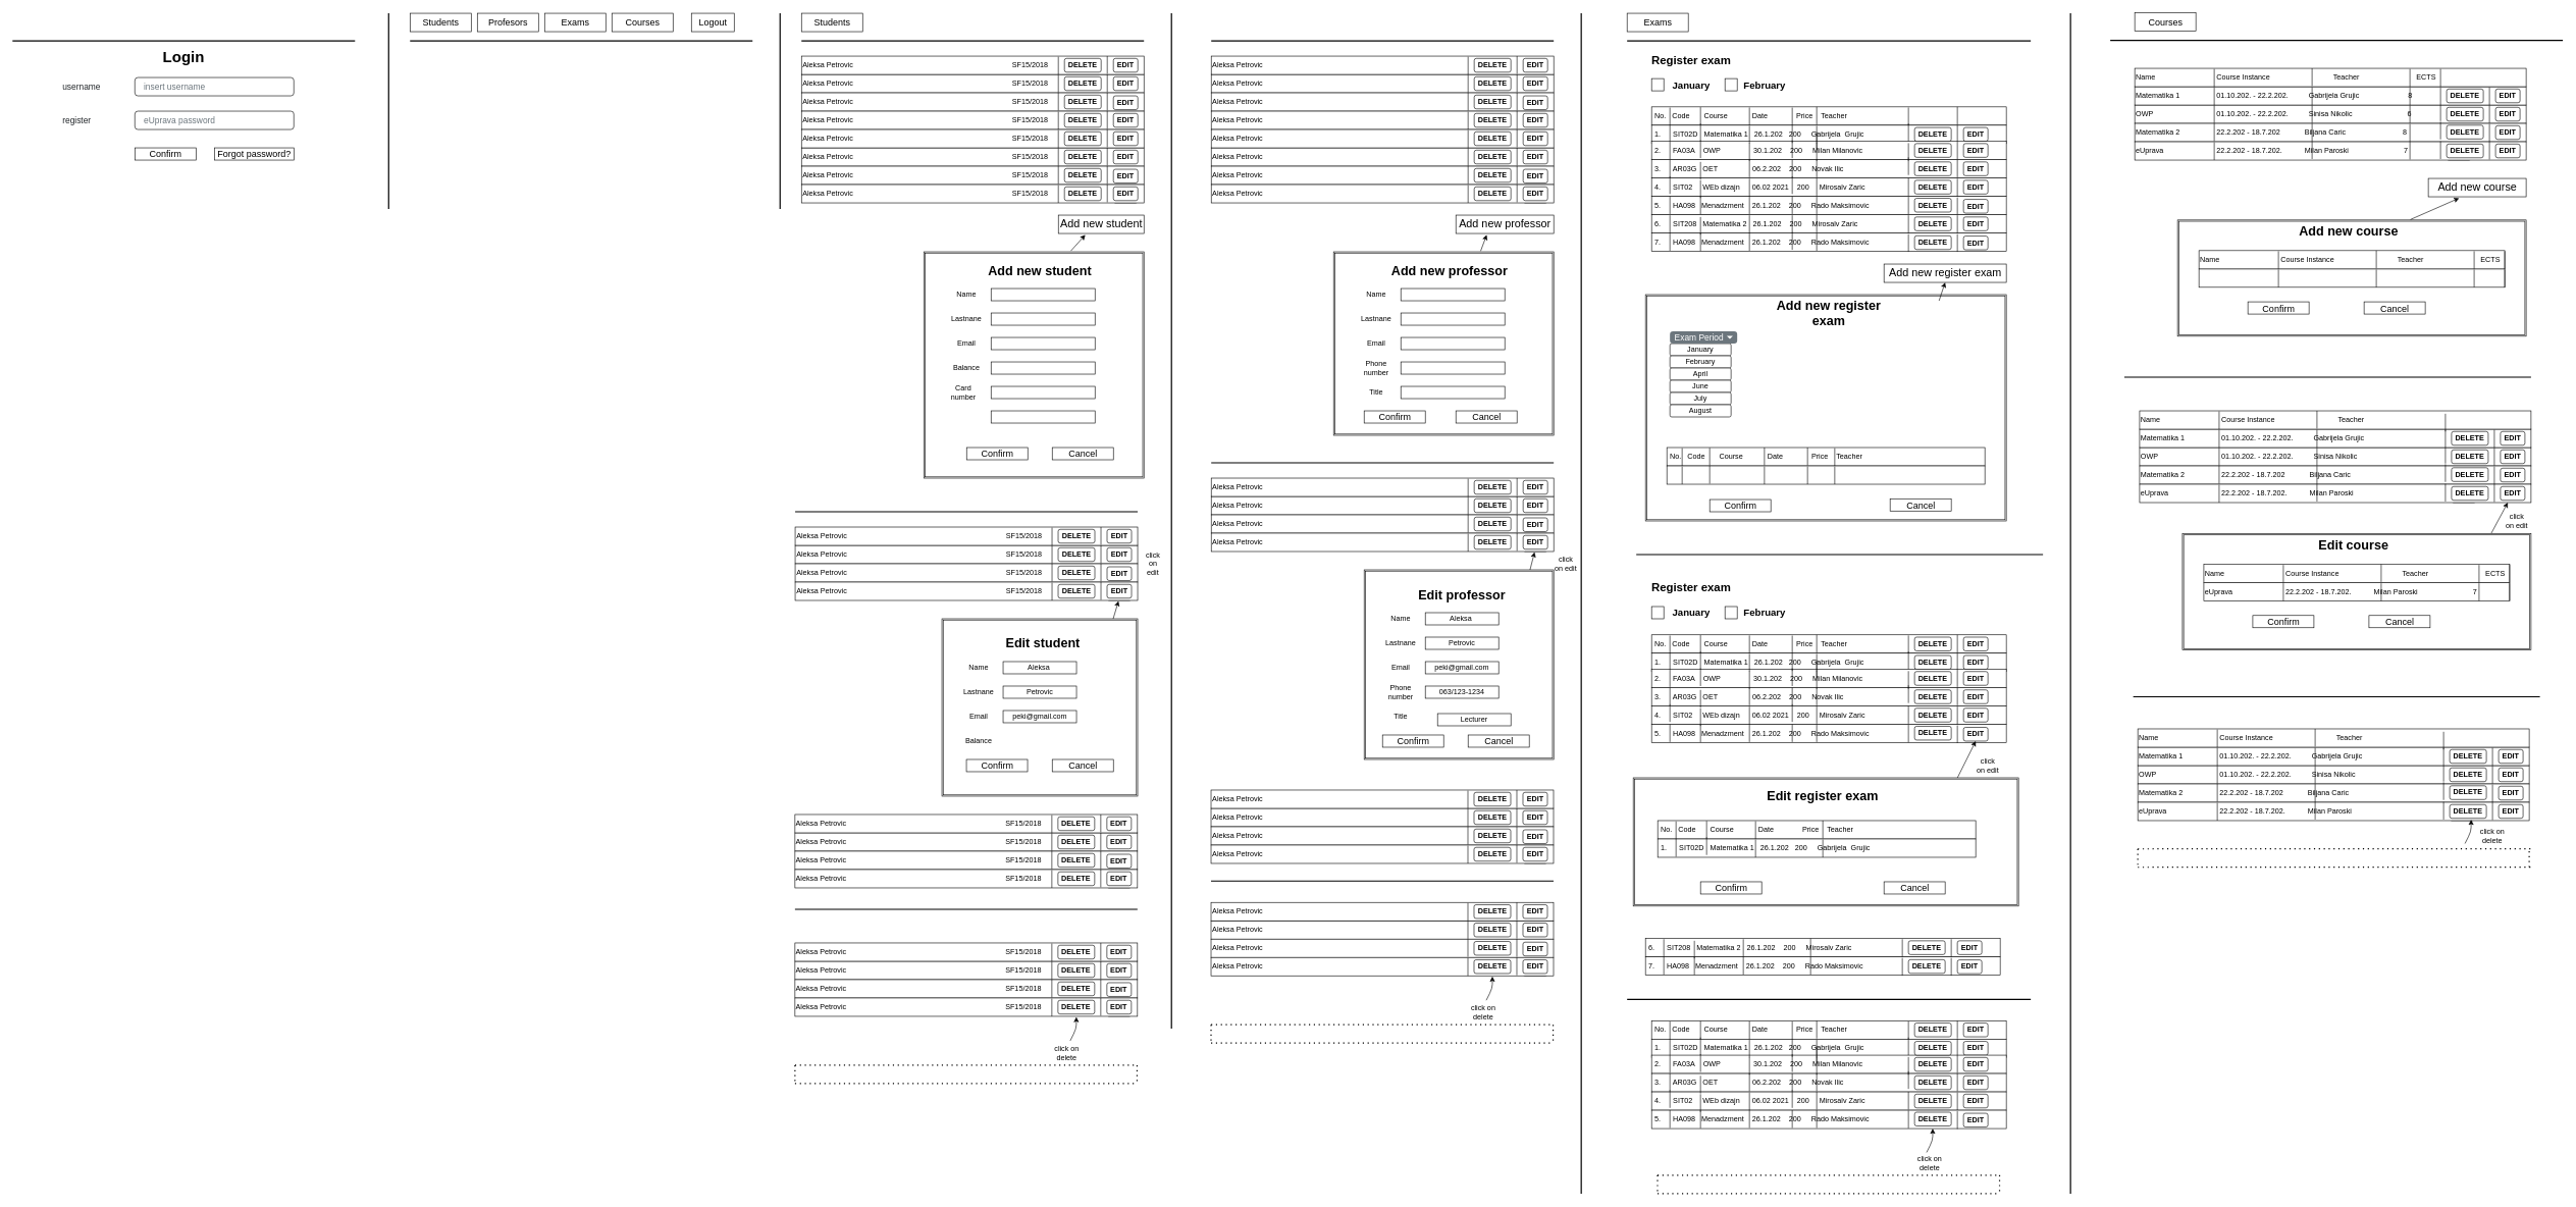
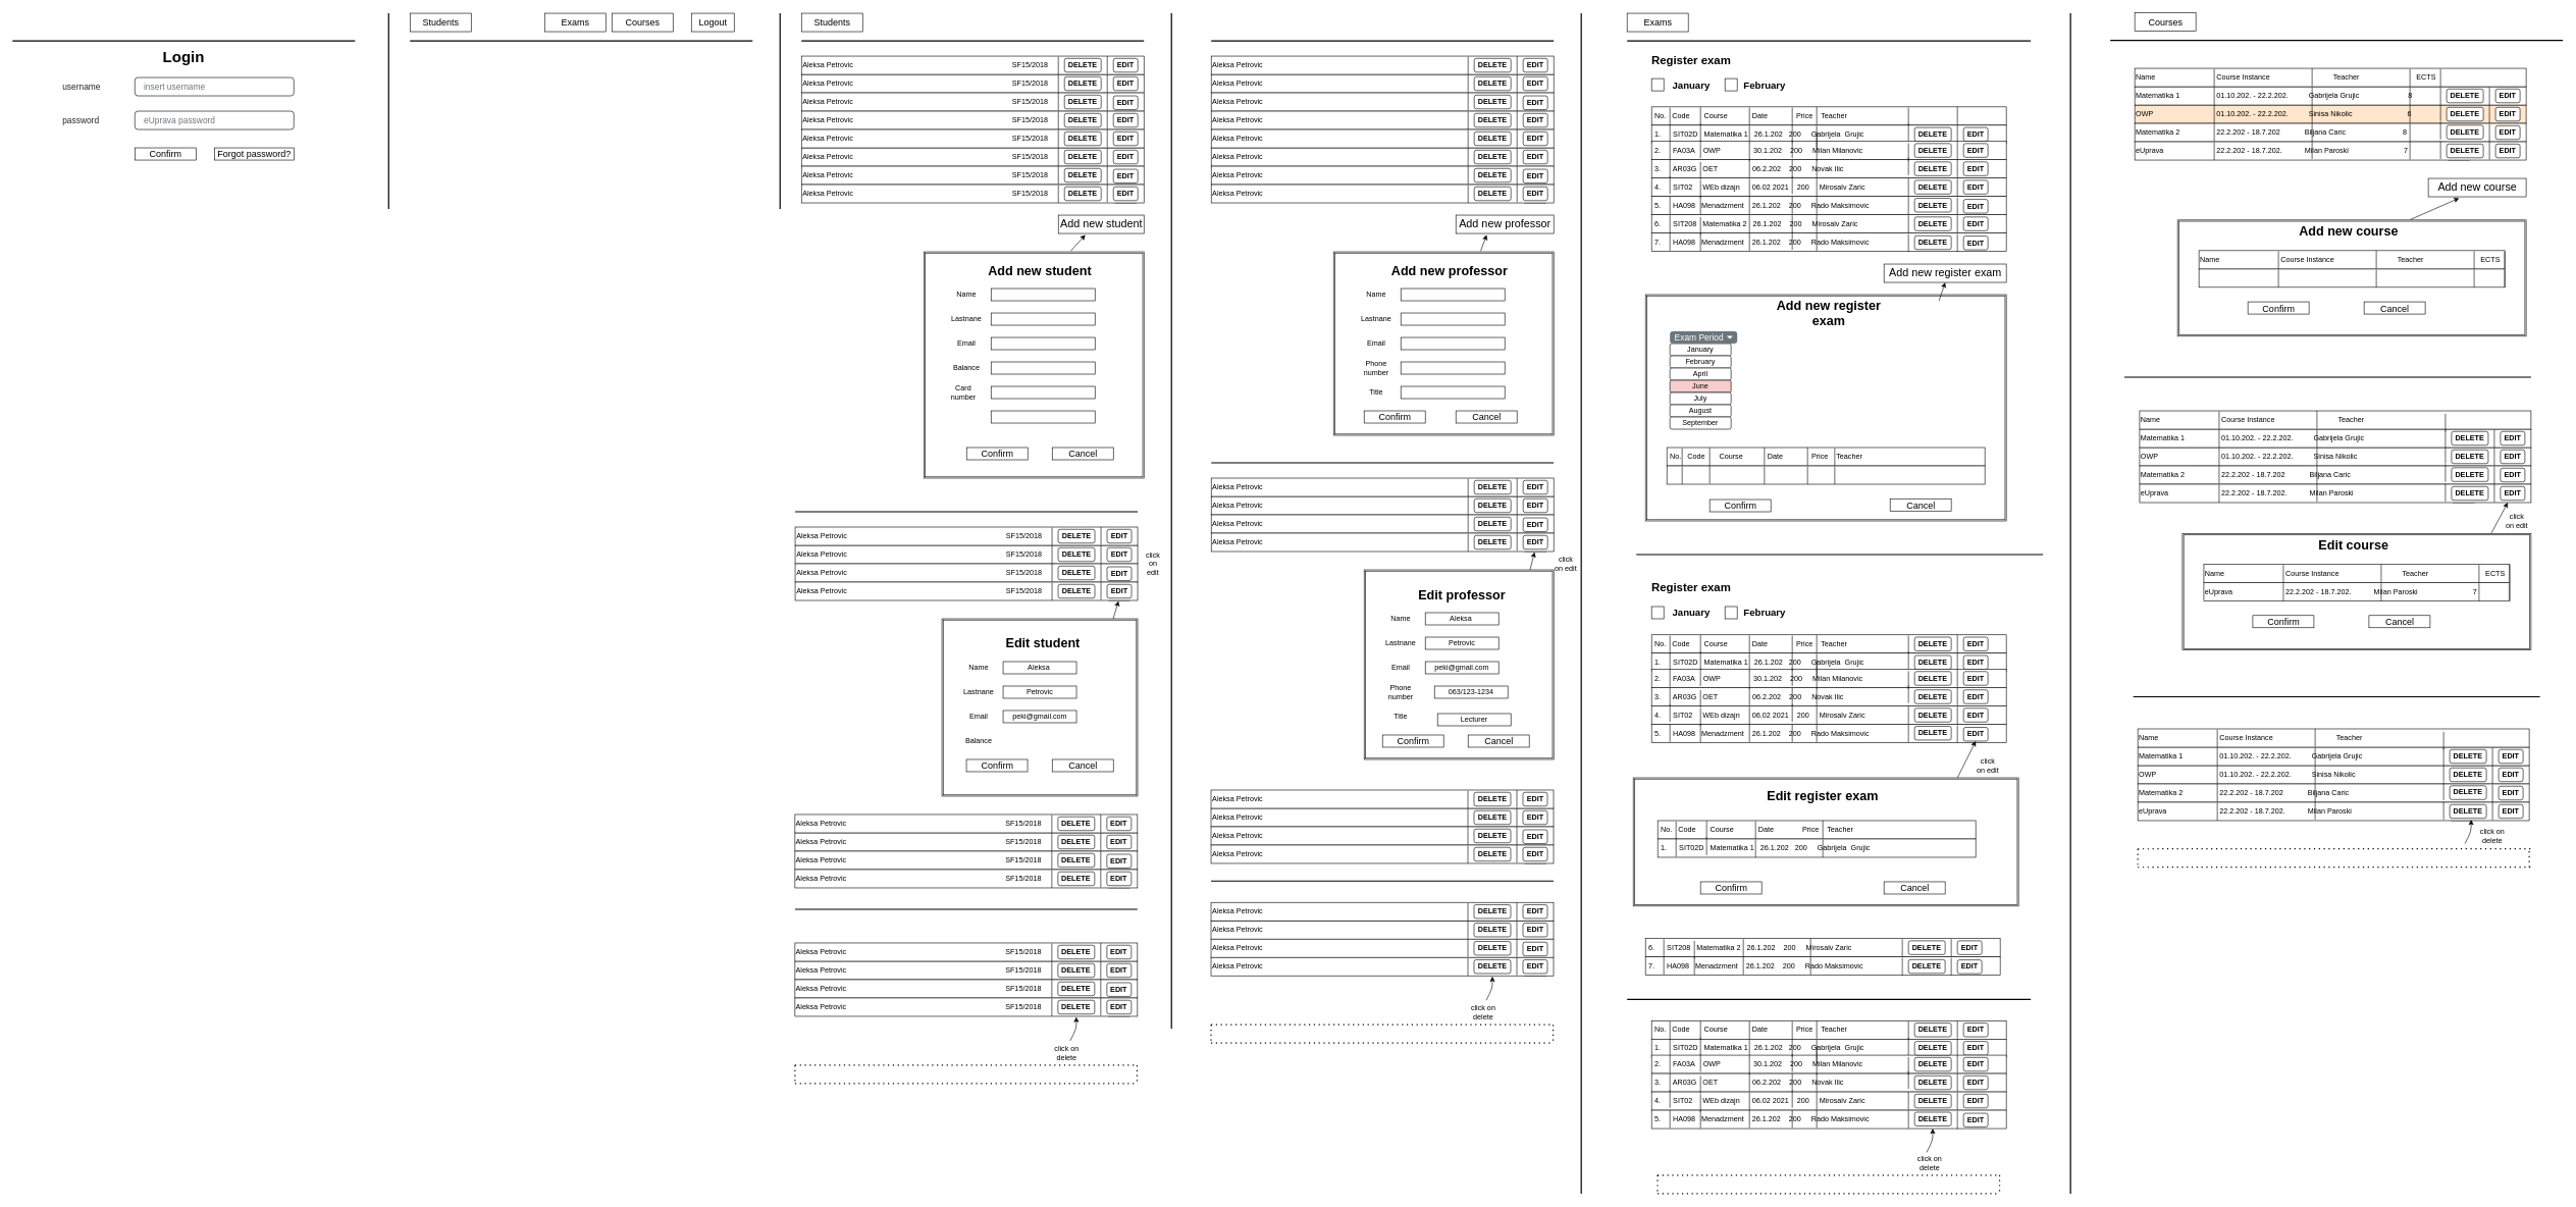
- <mxCell id="18" value="&lt;font style=&quot;font-size: 15px&quot;&gt;Profesors&lt;/font&gt;" style="html=1;" parent="1" vertex="1"><mxGeometry x="780" y="21" width="100" height="30" as="geometry" /></mxCell>
- <mxCell id="600" value="OWP&amp;nbsp; &amp;nbsp; &amp;nbsp; &amp;nbsp; &amp;nbsp; &amp;nbsp; &amp;nbsp; &amp;nbsp; &amp;nbsp; &amp;nbsp; &amp;nbsp; &amp;nbsp; &amp;nbsp; &amp;nbsp; &amp;nbsp; &amp;nbsp;01.10.202. - 22.2.202.&amp;nbsp; &amp;nbsp; &amp;nbsp; &amp;nbsp; &amp;nbsp; Sinisa Nikolic&amp;nbsp; &amp;nbsp; &amp;nbsp; &amp;nbsp; &amp;nbsp; &amp;nbsp; &amp;nbsp; &amp;nbsp; &amp;nbsp; &amp;nbsp; &amp;nbsp; &amp;nbsp; &amp;nbsp; &amp;nbsp;6" style="html=1;align=left;" vertex="1" parent="1"><mxGeometry x="3490" y="171" width="640" height="30" as="geometry" /></mxCell>
+ <mxCell id="600" value="OWP&amp;nbsp; &amp;nbsp; &amp;nbsp; &amp;nbsp; &amp;nbsp; &amp;nbsp; &amp;nbsp; &amp;nbsp; &amp;nbsp; &amp;nbsp; &amp;nbsp; &amp;nbsp; &amp;nbsp; &amp;nbsp; &amp;nbsp; &amp;nbsp;01.10.202. - 22.2.202.&amp;nbsp; &amp;nbsp; &amp;nbsp; &amp;nbsp; &amp;nbsp; Sinisa Nikolic&amp;nbsp; &amp;nbsp; &amp;nbsp; &amp;nbsp; &amp;nbsp; &amp;nbsp; &amp;nbsp; &amp;nbsp; &amp;nbsp; &amp;nbsp; &amp;nbsp; &amp;nbsp; &amp;nbsp; &amp;nbsp;6" style="html=1;align=left;fillColor=#ffe6cc;" vertex="1" parent="1"><mxGeometry x="3490" y="171" width="640" height="30" as="geometry" /></mxCell>
- <mxCell id="11" value="register" style="fillColor=none;strokeColor=none;align=left;fontSize=14;fontColor=#212529;" parent="1" vertex="1"><mxGeometry x="100" y="181" width="200" height="30" as="geometry" /></mxCell>
+ <mxCell id="11" value="password" style="fillColor=none;strokeColor=none;align=left;fontSize=14;fontColor=#212529;" parent="1" vertex="1"><mxGeometry x="100" y="181" width="200" height="30" as="geometry" /></mxCell>
- <mxCell id="591" value="June" style="rounded=1;whiteSpace=wrap;html=1;" vertex="1" parent="1"><mxGeometry x="2730" y="621" width="100" height="20" as="geometry" /></mxCell>
+ <mxCell id="591" value="June" style="rounded=1;whiteSpace=wrap;html=1;fillColor=#f8cecc;" vertex="1" parent="1"><mxGeometry x="2730" y="621" width="100" height="20" as="geometry" /></mxCell>
+ <mxCell id="594" value="September" style="rounded=1;whiteSpace=wrap;html=1;" vertex="1" parent="1"><mxGeometry x="2730" y="681" width="100" height="20" as="geometry" /></mxCell>
- <mxCell id="175" value="063/123-1234" style="rounded=0;whiteSpace=wrap;html=1;" parent="1" vertex="1"><mxGeometry x="2330" y="1121" width="120" height="20" as="geometry" /></mxCell>
+ <mxCell id="175" value="063/123-1234" style="rounded=0;whiteSpace=wrap;html=1;" parent="1" vertex="1"><mxGeometry x="2345" y="1121" width="120" height="20" as="geometry" /></mxCell>
